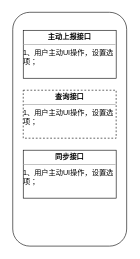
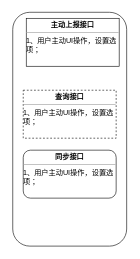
- <mxCell id="3" value="&lt;p style=&quot;margin:0px;margin-top:4px;text-align:center;&quot;&gt;&lt;b&gt;主动上报接口&lt;/b&gt;&lt;/p&gt;&lt;hr size=&quot;1&quot;&gt;&lt;div style=&quot;height:2px;&quot;&gt;1、用户主动UI操作，设置选项；&lt;/div&gt;&lt;div style=&quot;height:2px;&quot;&gt;&lt;br&gt;&lt;/div&gt;&lt;div style=&quot;height:2px;&quot;&gt;&lt;br&gt;&lt;/div&gt;&lt;div style=&quot;height:2px;&quot;&gt;&lt;br&gt;&lt;/div&gt;" style="verticalAlign=top;align=left;overflow=fill;fontSize=12;fontFamily=Helvetica;html=1;whiteSpace=wrap;" vertex="1" parent="1"><mxGeometry x="38" y="50" width="155" height="80" as="geometry" /></mxCell>
+ <mxCell id="3" value="&lt;p style=&quot;margin:0px;margin-top:4px;text-align:center;&quot;&gt;&lt;b&gt;主动上报接口&lt;/b&gt;&lt;/p&gt;&lt;hr size=&quot;1&quot;&gt;&lt;div style=&quot;height:2px;&quot;&gt;1、用户主动UI操作，设置选项；&lt;/div&gt;&lt;div style=&quot;height:2px;&quot;&gt;&lt;br&gt;&lt;/div&gt;&lt;div style=&quot;height:2px;&quot;&gt;&lt;br&gt;&lt;/div&gt;&lt;div style=&quot;height:2px;&quot;&gt;&lt;br&gt;&lt;/div&gt;" style="verticalAlign=top;align=left;overflow=fill;fontSize=12;fontFamily=Helvetica;html=1;whiteSpace=wrap;" vertex="1" parent="1"><mxGeometry x="43" y="30" width="155" height="80" as="geometry" /></mxCell>
- <mxCell id="5" value="&lt;p style=&quot;margin:0px;margin-top:4px;text-align:center;&quot;&gt;&lt;b&gt;同步接口&lt;/b&gt;&lt;/p&gt;&lt;hr size=&quot;1&quot;&gt;&lt;div style=&quot;height:2px;&quot;&gt;1、用户主动UI操作，设置选项；&lt;/div&gt;&lt;div style=&quot;height:2px;&quot;&gt;&lt;br&gt;&lt;/div&gt;&lt;div style=&quot;height:2px;&quot;&gt;&lt;br&gt;&lt;/div&gt;&lt;div style=&quot;height:2px;&quot;&gt;&lt;br&gt;&lt;/div&gt;" style="verticalAlign=top;align=left;overflow=fill;fontSize=12;fontFamily=Helvetica;html=1;whiteSpace=wrap;" vertex="1" parent="1"><mxGeometry x="38" y="250" width="155" height="80" as="geometry" /></mxCell>
+ <mxCell id="5" value="&lt;p style=&quot;margin:0px;margin-top:4px;text-align:center;&quot;&gt;&lt;b&gt;同步接口&lt;/b&gt;&lt;/p&gt;&lt;hr size=&quot;1&quot;&gt;&lt;div style=&quot;height:2px;&quot;&gt;1、用户主动UI操作，设置选项；&lt;/div&gt;&lt;div style=&quot;height:2px;&quot;&gt;&lt;br&gt;&lt;/div&gt;&lt;div style=&quot;height:2px;&quot;&gt;&lt;br&gt;&lt;/div&gt;&lt;div style=&quot;height:2px;&quot;&gt;&lt;br&gt;&lt;/div&gt;" style="verticalAlign=top;align=left;overflow=fill;fontSize=12;fontFamily=Helvetica;html=1;whiteSpace=wrap;rounded=1;" vertex="1" parent="1"><mxGeometry x="38" y="250" width="155" height="80" as="geometry" /></mxCell>
